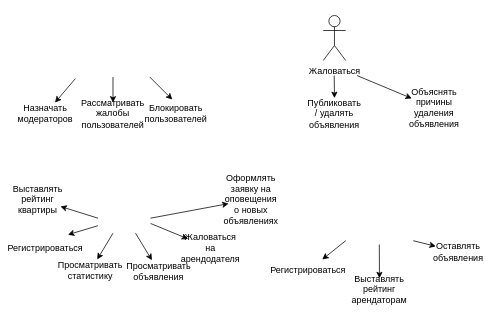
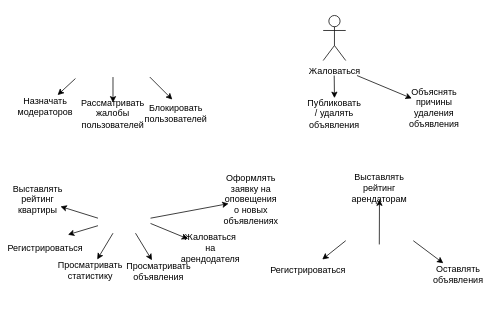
- <mxCell id="3" value="Назначать&lt;br&gt;модераторов" style="text;html=1;strokeColor=none;fillColor=none;align=center;verticalAlign=middle;whiteSpace=wrap;rounded=0;" vertex="1" parent="1"><mxGeometry x="30" y="136" width="60" height="30" as="geometry" /></mxCell>
+ <mxCell id="3" value="Назначать&lt;br&gt;модераторов" style="text;html=1;strokeColor=none;fillColor=none;align=center;verticalAlign=middle;whiteSpace=wrap;rounded=0;" vertex="1" parent="1"><mxGeometry x="30" y="126" width="60" height="30" as="geometry" /></mxCell>
- <mxCell id="30" value="Оставлять&lt;br&gt;объявления" style="text;html=1;strokeColor=none;fillColor=none;align=center;verticalAlign=middle;whiteSpace=wrap;rounded=0;" vertex="1" parent="1"><mxGeometry x="580" y="320" width="60" height="30" as="geometry" /></mxCell>
+ <mxCell id="30" value="Оставлять&lt;br&gt;объявления" style="text;html=1;strokeColor=none;fillColor=none;align=center;verticalAlign=middle;whiteSpace=wrap;rounded=0;" vertex="1" parent="1"><mxGeometry x="580" y="350" width="60" height="30" as="geometry" /></mxCell>
- <mxCell id="28" value="Выставлять&lt;br&gt;рейтинг&lt;br&gt;арендаторам" style="text;html=1;strokeColor=none;fillColor=none;align=center;verticalAlign=middle;whiteSpace=wrap;rounded=0;" vertex="1" parent="1"><mxGeometry x="475" y="370" width="60" height="30" as="geometry" /></mxCell>
+ <mxCell id="28" value="Выставлять&lt;br&gt;рейтинг&lt;br&gt;арендаторам" style="text;html=1;strokeColor=none;fillColor=none;align=center;verticalAlign=middle;whiteSpace=wrap;rounded=0;" vertex="1" parent="1"><mxGeometry x="475" y="235" width="60" height="30" as="geometry" /></mxCell>
